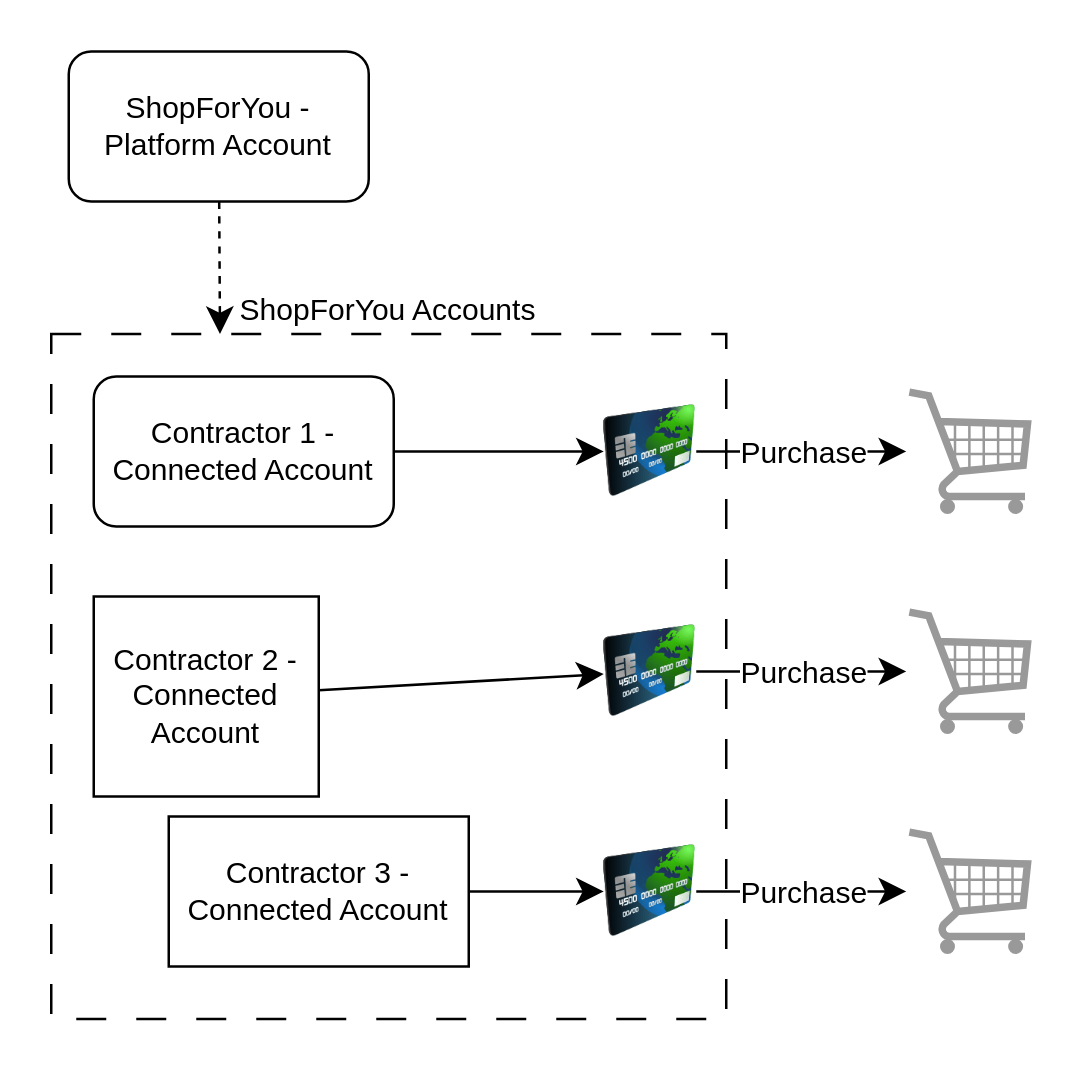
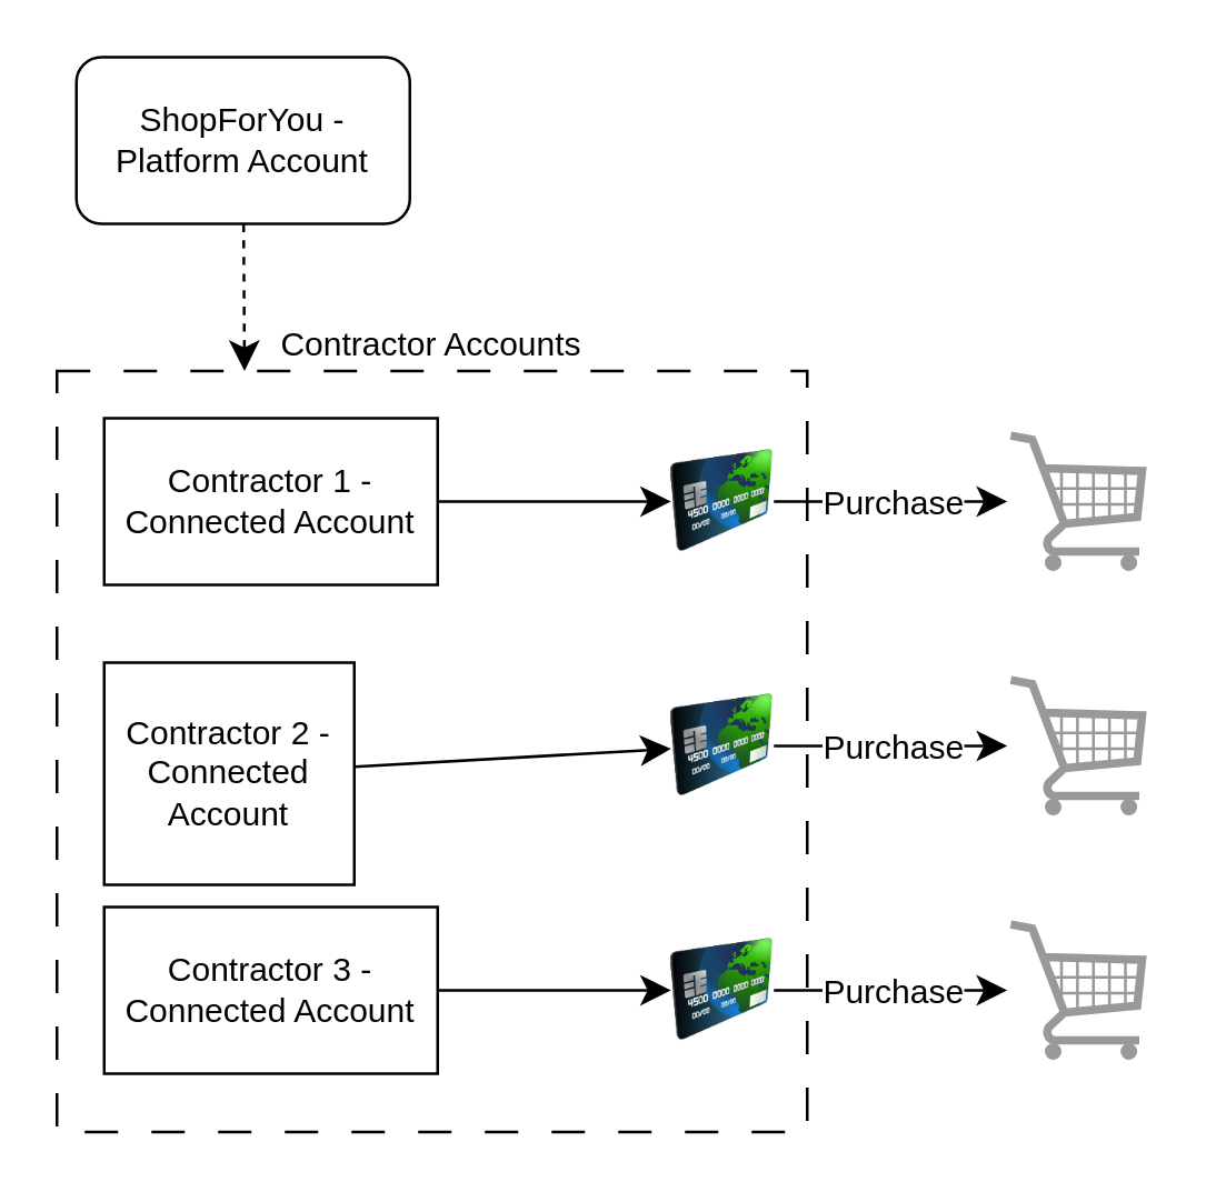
- <mxCell id="2" value="ShopForYou Accounts" style="rounded=0;whiteSpace=wrap;html=1;dashed=1;dashPattern=12 12;labelPosition=center;verticalLabelPosition=top;align=center;verticalAlign=bottom;" vertex="1" parent="1"><mxGeometry x="20" y="133" width="270" height="274" as="geometry" /></mxCell>
+ <mxCell id="2" value="Contractor Accounts" style="rounded=0;whiteSpace=wrap;html=1;dashed=1;dashPattern=12 12;labelPosition=center;verticalLabelPosition=top;align=center;verticalAlign=bottom;" vertex="1" parent="1"><mxGeometry x="20" y="133" width="270" height="274" as="geometry" /></mxCell>
- <mxCell id="6" value="Contractor 1 - Connected Account" style="whiteSpace=wrap;html=1;rounded=1;" vertex="1" parent="1"><mxGeometry x="37" y="150" width="120" height="60" as="geometry" /></mxCell>
+ <mxCell id="6" value="Contractor 1 - Connected Account" style="rounded=0;whiteSpace=wrap;html=1;" vertex="1" parent="1"><mxGeometry x="37" y="150" width="120" height="60" as="geometry" /></mxCell>
- <mxCell id="8" value="Contractor 3 - Connected Account" style="rounded=0;whiteSpace=wrap;html=1;" vertex="1" parent="1"><mxGeometry x="67" y="326" width="120" height="60" as="geometry" /></mxCell>
+ <mxCell id="8" value="Contractor 3 - Connected Account" style="rounded=0;whiteSpace=wrap;html=1;" vertex="1" parent="1"><mxGeometry x="37" y="326" width="120" height="60" as="geometry" /></mxCell>
